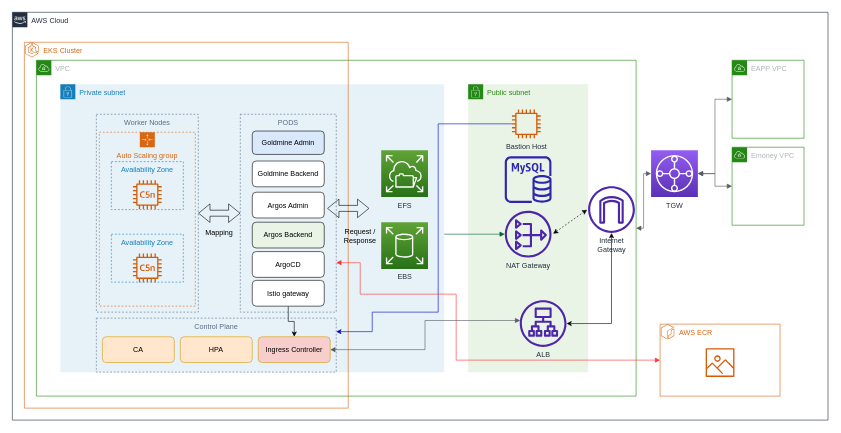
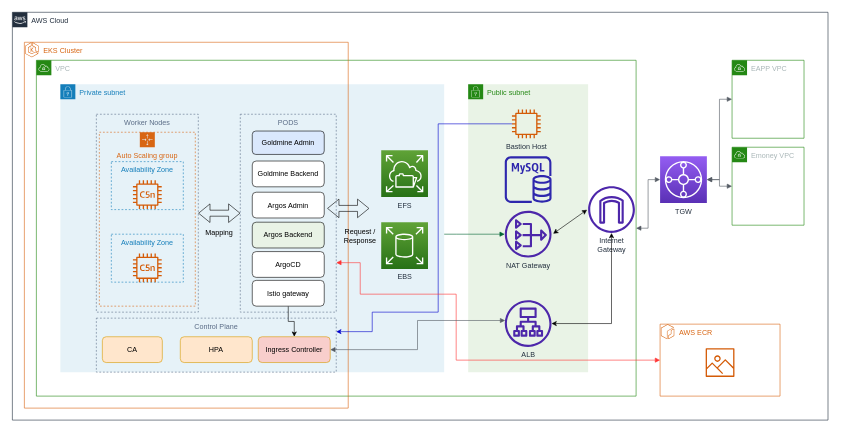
- <mxCell id="49" value="TGW" style="sketch=0;points=[[0,0,0],[0.25,0,0],[0.5,0,0],[0.75,0,0],[1,0,0],[0,1,0],[0.25,1,0],[0.5,1,0],[0.75,1,0],[1,1,0],[0,0.25,0],[0,0.5,0],[0,0.75,0],[1,0.25,0],[1,0.5,0],[1,0.75,0]];outlineConnect=0;fontColor=#232F3E;gradientColor=#945DF2;gradientDirection=north;fillColor=#5A30B5;strokeColor=#ffffff;dashed=0;verticalLabelPosition=bottom;verticalAlign=top;align=center;html=1;fontSize=12;fontStyle=0;aspect=fixed;shape=mxgraph.aws4.resourceIcon;resIcon=mxgraph.aws4.transit_gateway;" vertex="1" parent="43"><mxGeometry x="1065" y="230" width="78" height="78" as="geometry" /></mxCell>
+ <mxCell id="49" value="TGW" style="sketch=0;points=[[0,0,0],[0.25,0,0],[0.5,0,0],[0.75,0,0],[1,0,0],[0,1,0],[0.25,1,0],[0.5,1,0],[0.75,1,0],[1,1,0],[0,0.25,0],[0,0.5,0],[0,0.75,0],[1,0.25,0],[1,0.5,0],[1,0.75,0]];outlineConnect=0;fontColor=#232F3E;gradientColor=#945DF2;gradientDirection=north;fillColor=#5A30B5;strokeColor=#ffffff;dashed=0;verticalLabelPosition=bottom;verticalAlign=top;align=center;html=1;fontSize=12;fontStyle=0;aspect=fixed;shape=mxgraph.aws4.resourceIcon;resIcon=mxgraph.aws4.transit_gateway;" vertex="1" parent="43"><mxGeometry x="1080" y="240" width="78" height="78" as="geometry" /></mxCell>
- <mxCell id="40" value="" style="endArrow=classic;startArrow=classic;html=1;rounded=0;entryX=-0.023;entryY=0.503;entryDx=0;entryDy=0;entryPerimeter=0;exitX=1.035;exitY=0.49;exitDx=0;exitDy=0;exitPerimeter=0;dashed=1;" edge="1" parent="1" source="30" target="38"><mxGeometry width="50" height="50" relative="1" as="geometry"><mxPoint x="895.226" y="508.675" as="sourcePoint" /><mxPoint x="1030.014" y="400.027" as="targetPoint" /></mxGeometry></mxCell>
+ <mxCell id="40" value="" style="endArrow=classic;startArrow=classic;html=1;rounded=0;entryX=-0.023;entryY=0.503;entryDx=0;entryDy=0;entryPerimeter=0;exitX=1.035;exitY=0.49;exitDx=0;exitDy=0;exitPerimeter=0;" edge="1" parent="1" source="30" target="38"><mxGeometry width="50" height="50" relative="1" as="geometry"><mxPoint x="895.226" y="508.675" as="sourcePoint" /><mxPoint x="1030.014" y="400.027" as="targetPoint" /></mxGeometry></mxCell>
- <mxCell id="31" value="ALB" style="sketch=0;outlineConnect=0;fontColor=#232F3E;gradientColor=none;fillColor=#4D27AA;strokeColor=none;dashed=0;verticalLabelPosition=bottom;verticalAlign=top;align=center;html=1;fontSize=12;fontStyle=0;aspect=fixed;pointerEvents=1;shape=mxgraph.aws4.application_load_balancer;" vertex="1" parent="29"><mxGeometry x="86" y="360" width="78" height="78" as="geometry" /></mxCell>
+ <mxCell id="31" value="ALB" style="sketch=0;outlineConnect=0;fontColor=#232F3E;gradientColor=none;fillColor=#4D27AA;strokeColor=none;dashed=0;verticalLabelPosition=bottom;verticalAlign=top;align=center;html=1;fontSize=12;fontStyle=0;aspect=fixed;pointerEvents=1;shape=mxgraph.aws4.application_load_balancer;" vertex="1" parent="29"><mxGeometry x="61" y="360" width="78" height="78" as="geometry" /></mxCell>
- <mxCell id="24" value="CA" style="rounded=1;whiteSpace=wrap;html=1;fillColor=#ffe6cc;strokeColor=#d79b00;" vertex="1" parent="4"><mxGeometry x="130" y="491" width="120" height="43" as="geometry" /></mxCell>
+ <mxCell id="24" value="CA" style="rounded=1;whiteSpace=wrap;html=1;fillColor=#ffe6cc;strokeColor=#d79b00;" vertex="1" parent="4"><mxGeometry x="130" y="491" width="100" height="43" as="geometry" /></mxCell>
